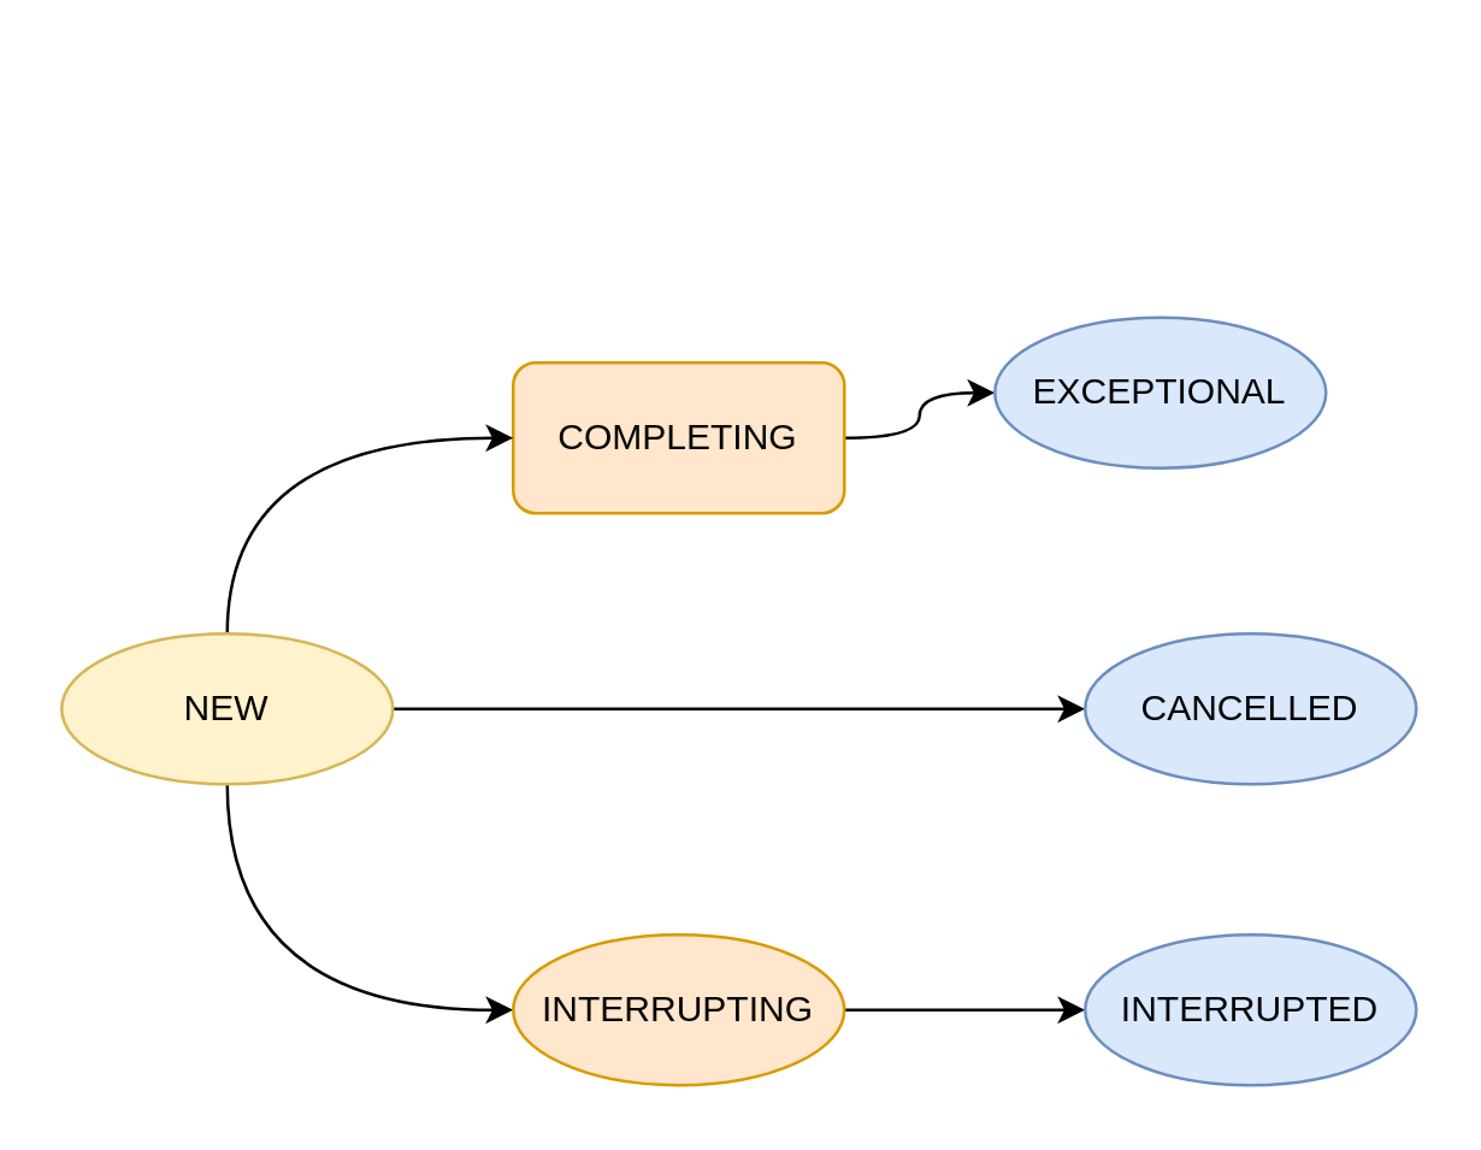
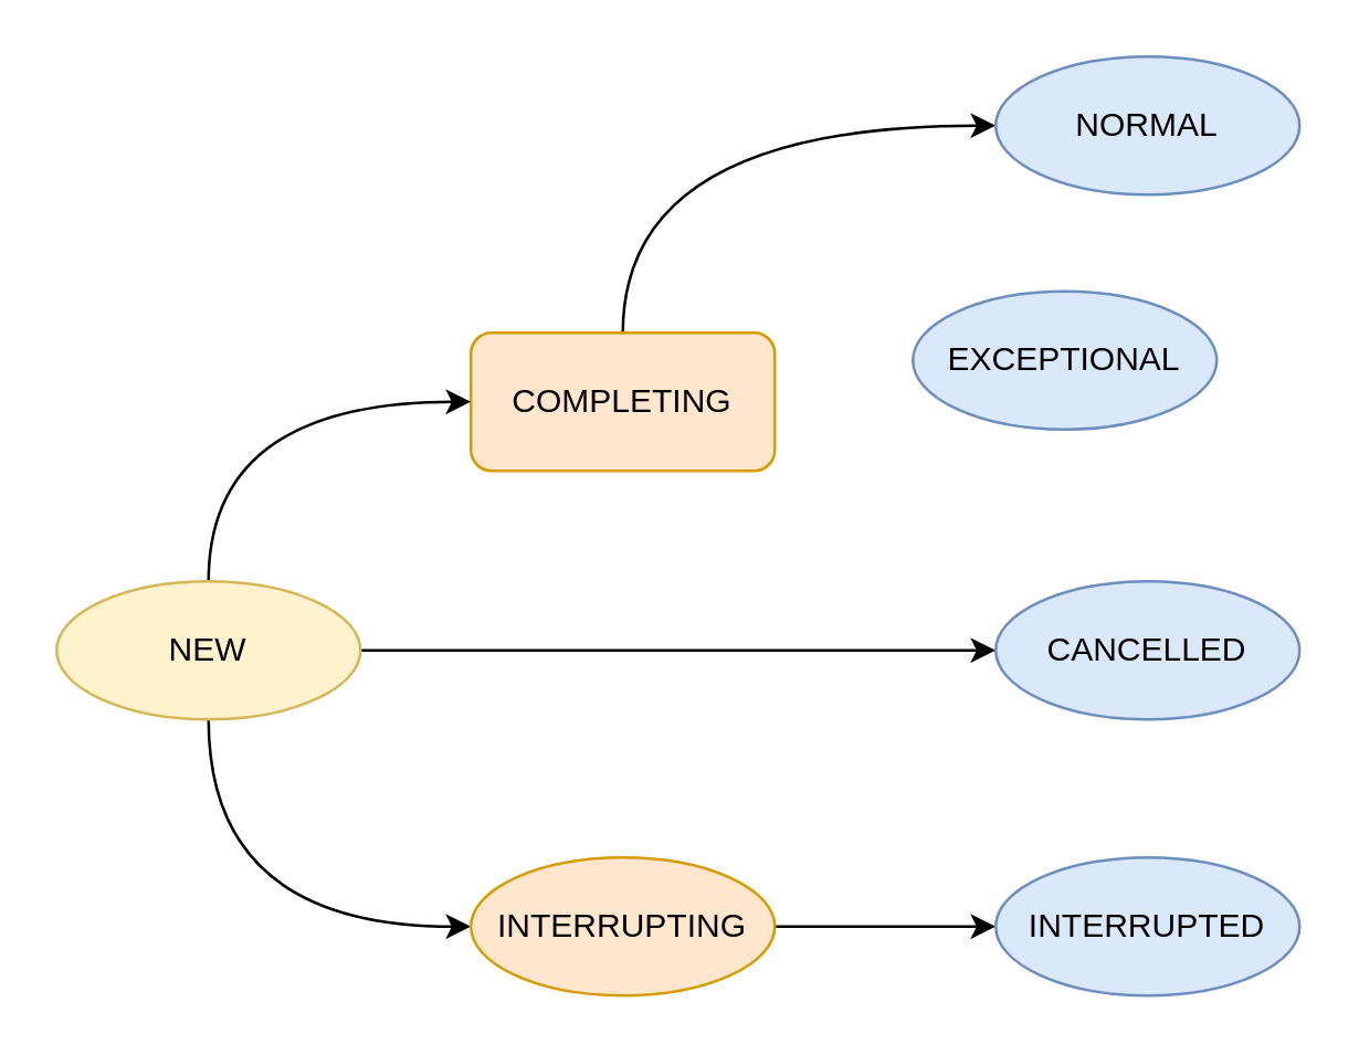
+ <mxCell id="9" value="NORMAL" style="ellipse;whiteSpace=wrap;html=1;fillColor=#dae8fc;strokeColor=#6c8ebf;" vertex="1" parent="1"><mxGeometry x="360" y="20" width="110" height="50" as="geometry" /></mxCell>
+ <mxCell id="3" style="edgeStyle=orthogonalEdgeStyle;rounded=0;orthogonalLoop=1;jettySize=auto;html=1;exitX=0.5;exitY=0;exitDx=0;exitDy=0;entryX=0;entryY=0.5;entryDx=0;entryDy=0;elbow=vertical;curved=1;" edge="1" parent="1" source="4" target="9"><mxGeometry relative="1" as="geometry" /></mxCell>
- <mxCell id="2" style="edgeStyle=orthogonalEdgeStyle;curved=1;rounded=0;orthogonalLoop=1;jettySize=auto;html=1;exitX=1;exitY=0.5;exitDx=0;exitDy=0;entryX=0;entryY=0.5;entryDx=0;entryDy=0;" edge="1" parent="1" source="4" target="10"><mxGeometry relative="1" as="geometry" /></mxCell>
